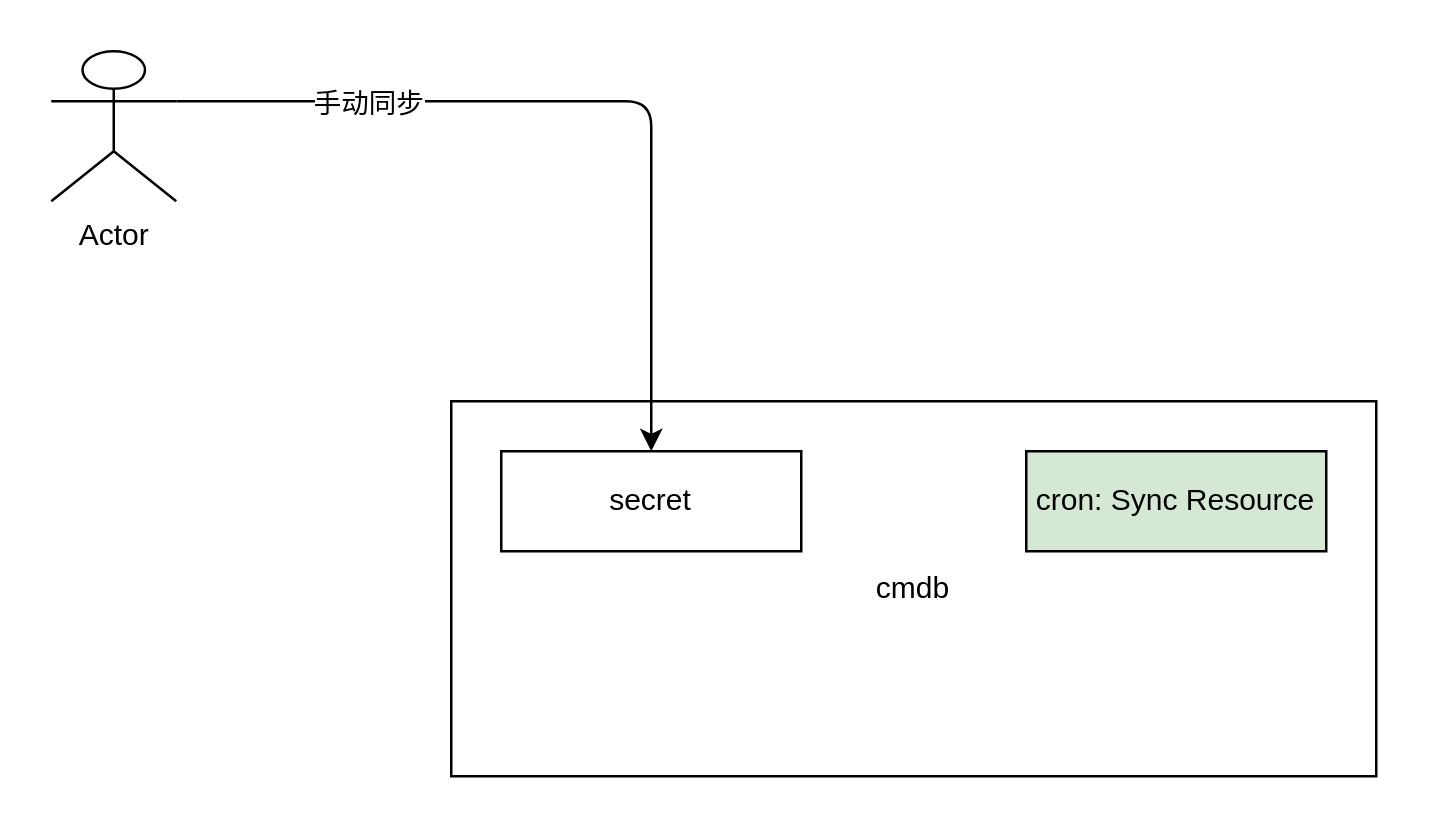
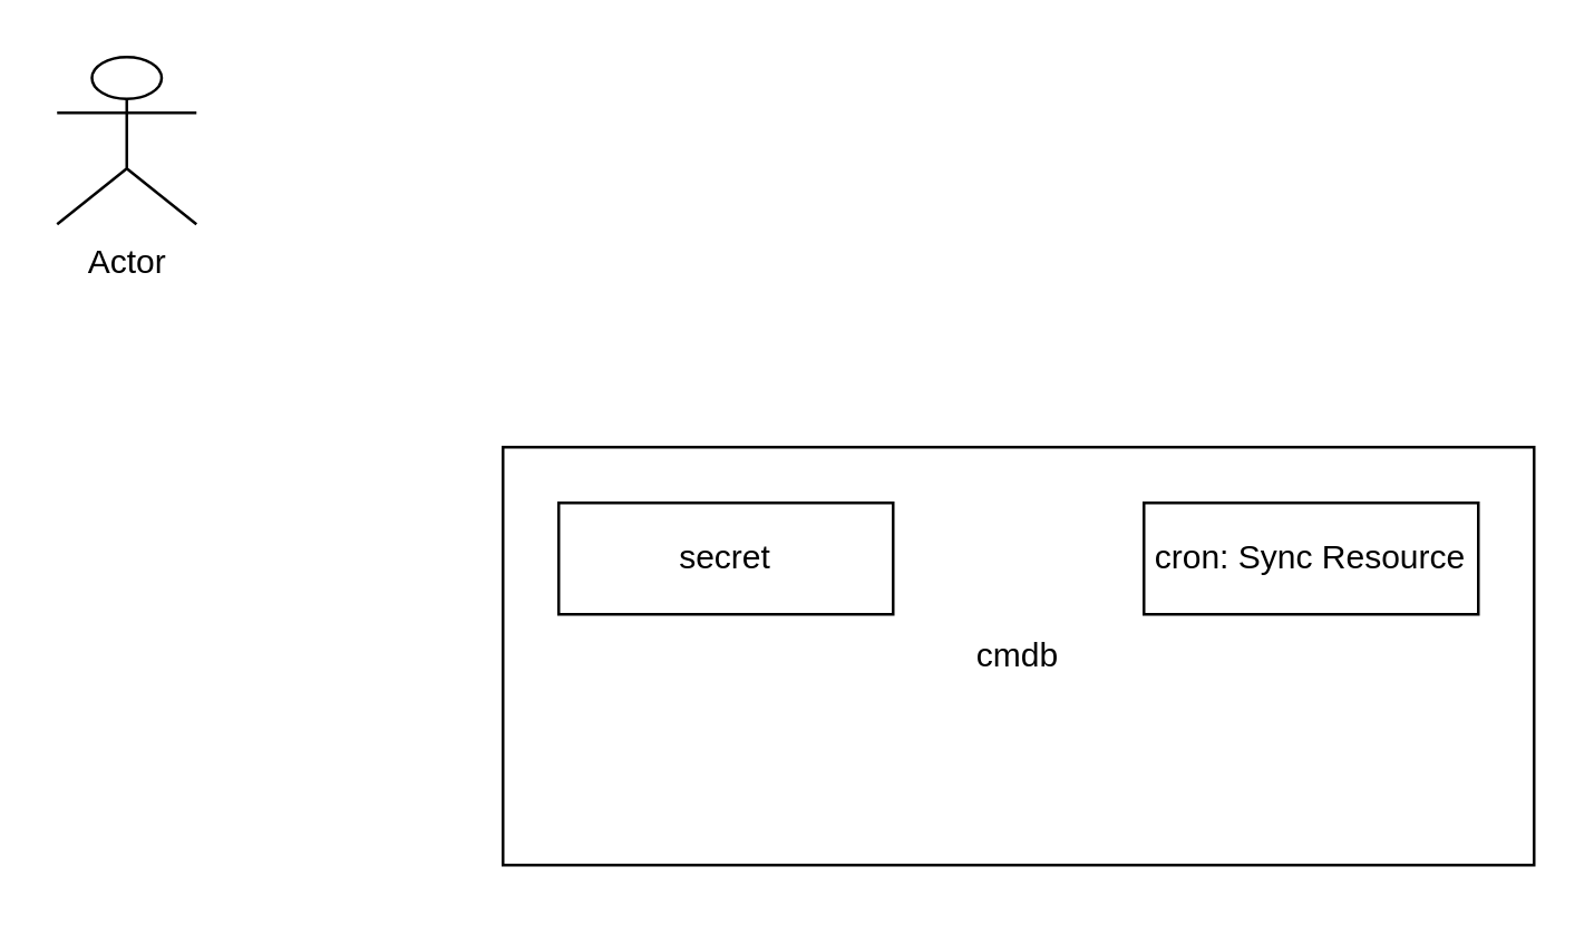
- <mxCell id="4" style="edgeStyle=orthogonalEdgeStyle;html=1;exitX=1;exitY=0.333;exitDx=0;exitDy=0;exitPerimeter=0;entryX=0.5;entryY=0;entryDx=0;entryDy=0;" edge="1" parent="1" source="6" target="3"><mxGeometry relative="1" as="geometry" /></mxCell>
- <mxCell id="5" value="手动同步" style="edgeLabel;html=1;align=center;verticalAlign=middle;resizable=0;points=[];" vertex="1" connectable="0" parent="4"><mxGeometry x="-0.531" y="-1" relative="1" as="geometry"><mxPoint as="offset" /></mxGeometry></mxCell>
- <mxCell id="7" value="cron: Sync Resource" style="rounded=0;whiteSpace=wrap;html=1;fillColor=#d5e8d4;" vertex="1" parent="1"><mxGeometry x="410" y="180" width="120" height="40" as="geometry" /></mxCell>
+ <mxCell id="7" value="cron: Sync Resource" style="rounded=0;whiteSpace=wrap;html=1;" vertex="1" parent="1"><mxGeometry x="410" y="180" width="120" height="40" as="geometry" /></mxCell>
